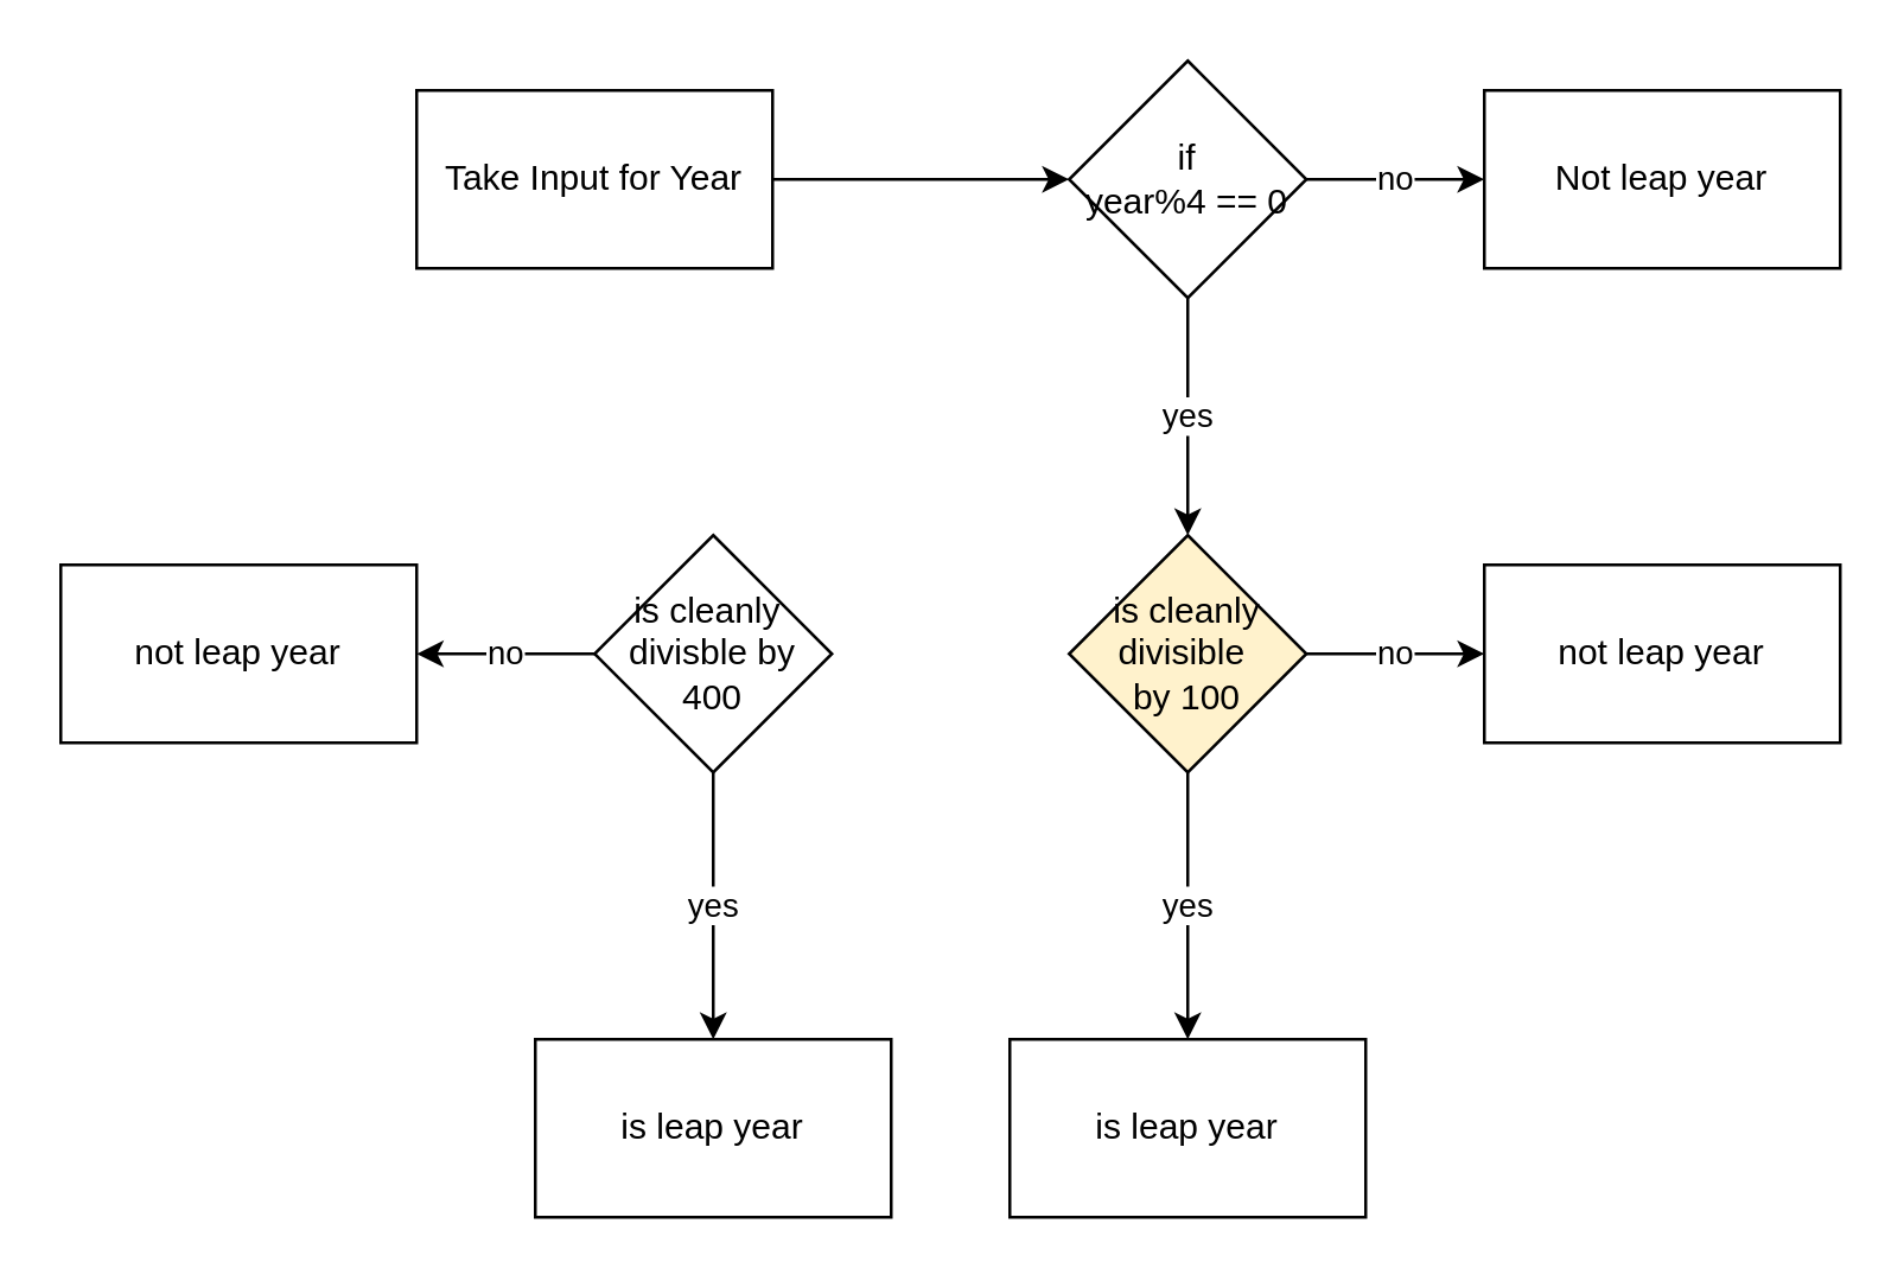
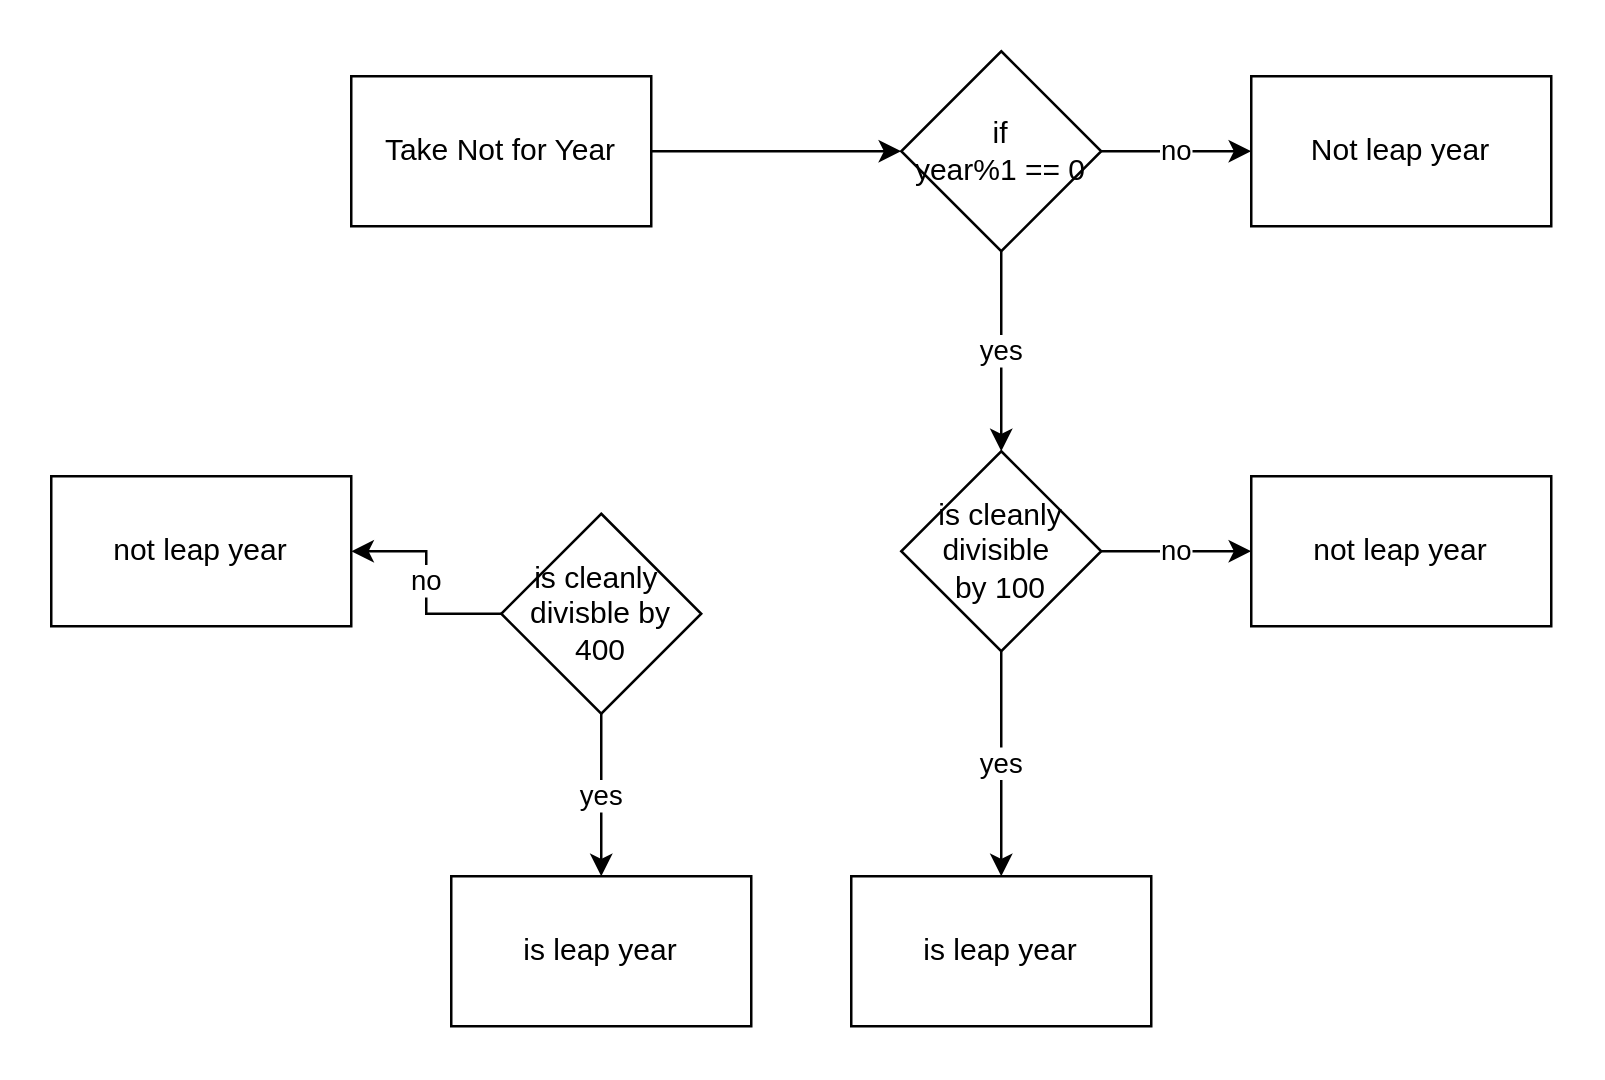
- <mxCell id="3" value="Take Input for Year" style="rounded=0;whiteSpace=wrap;html=1;" vertex="1" parent="1"><mxGeometry x="140" y="30" width="120" height="60" as="geometry" /></mxCell>
+ <mxCell id="3" value="Take Not for Year" style="rounded=0;whiteSpace=wrap;html=1;" vertex="1" parent="1"><mxGeometry x="140" y="30" width="120" height="60" as="geometry" /></mxCell>
- <mxCell id="6" value="if&lt;div&gt;year%4 == 0&lt;/div&gt;" style="rhombus;whiteSpace=wrap;html=1;rounded=0;" vertex="1" parent="1"><mxGeometry x="360" y="20" width="80" height="80" as="geometry" /></mxCell>
+ <mxCell id="6" value="if&lt;div&gt;year%1 == 0&lt;/div&gt;" style="rhombus;whiteSpace=wrap;html=1;rounded=0;" vertex="1" parent="1"><mxGeometry x="360" y="20" width="80" height="80" as="geometry" /></mxCell>
- <mxCell id="14" value="is cleanly&amp;nbsp;&lt;div&gt;d&lt;span style=&quot;background-color: transparent; color: light-dark(rgb(0, 0, 0), rgb(255, 255, 255));&quot;&gt;ivisble by 400&lt;/span&gt;&lt;/div&gt;" style="rhombus;whiteSpace=wrap;html=1;rounded=0;" vertex="1" parent="1"><mxGeometry x="200" y="180" width="80" height="80" as="geometry" /></mxCell>
+ <mxCell id="14" value="is cleanly&amp;nbsp;&lt;div&gt;d&lt;span style=&quot;background-color: transparent; color: light-dark(rgb(0, 0, 0), rgb(255, 255, 255));&quot;&gt;ivisble by 400&lt;/span&gt;&lt;/div&gt;" style="rhombus;whiteSpace=wrap;html=1;rounded=0;" vertex="1" parent="1"><mxGeometry x="200" y="205" width="80" height="80" as="geometry" /></mxCell>
- <mxCell id="10" value="is cleanly&lt;div&gt;divisible&amp;nbsp;&lt;/div&gt;&lt;div&gt;by 100&lt;/div&gt;" style="rhombus;whiteSpace=wrap;html=1;rounded=0;fillColor=#fff2cc;" vertex="1" parent="1"><mxGeometry x="360" y="180" width="80" height="80" as="geometry" /></mxCell>
+ <mxCell id="10" value="is cleanly&lt;div&gt;divisible&amp;nbsp;&lt;/div&gt;&lt;div&gt;by 100&lt;/div&gt;" style="rhombus;whiteSpace=wrap;html=1;rounded=0;" vertex="1" parent="1"><mxGeometry x="360" y="180" width="80" height="80" as="geometry" /></mxCell>
